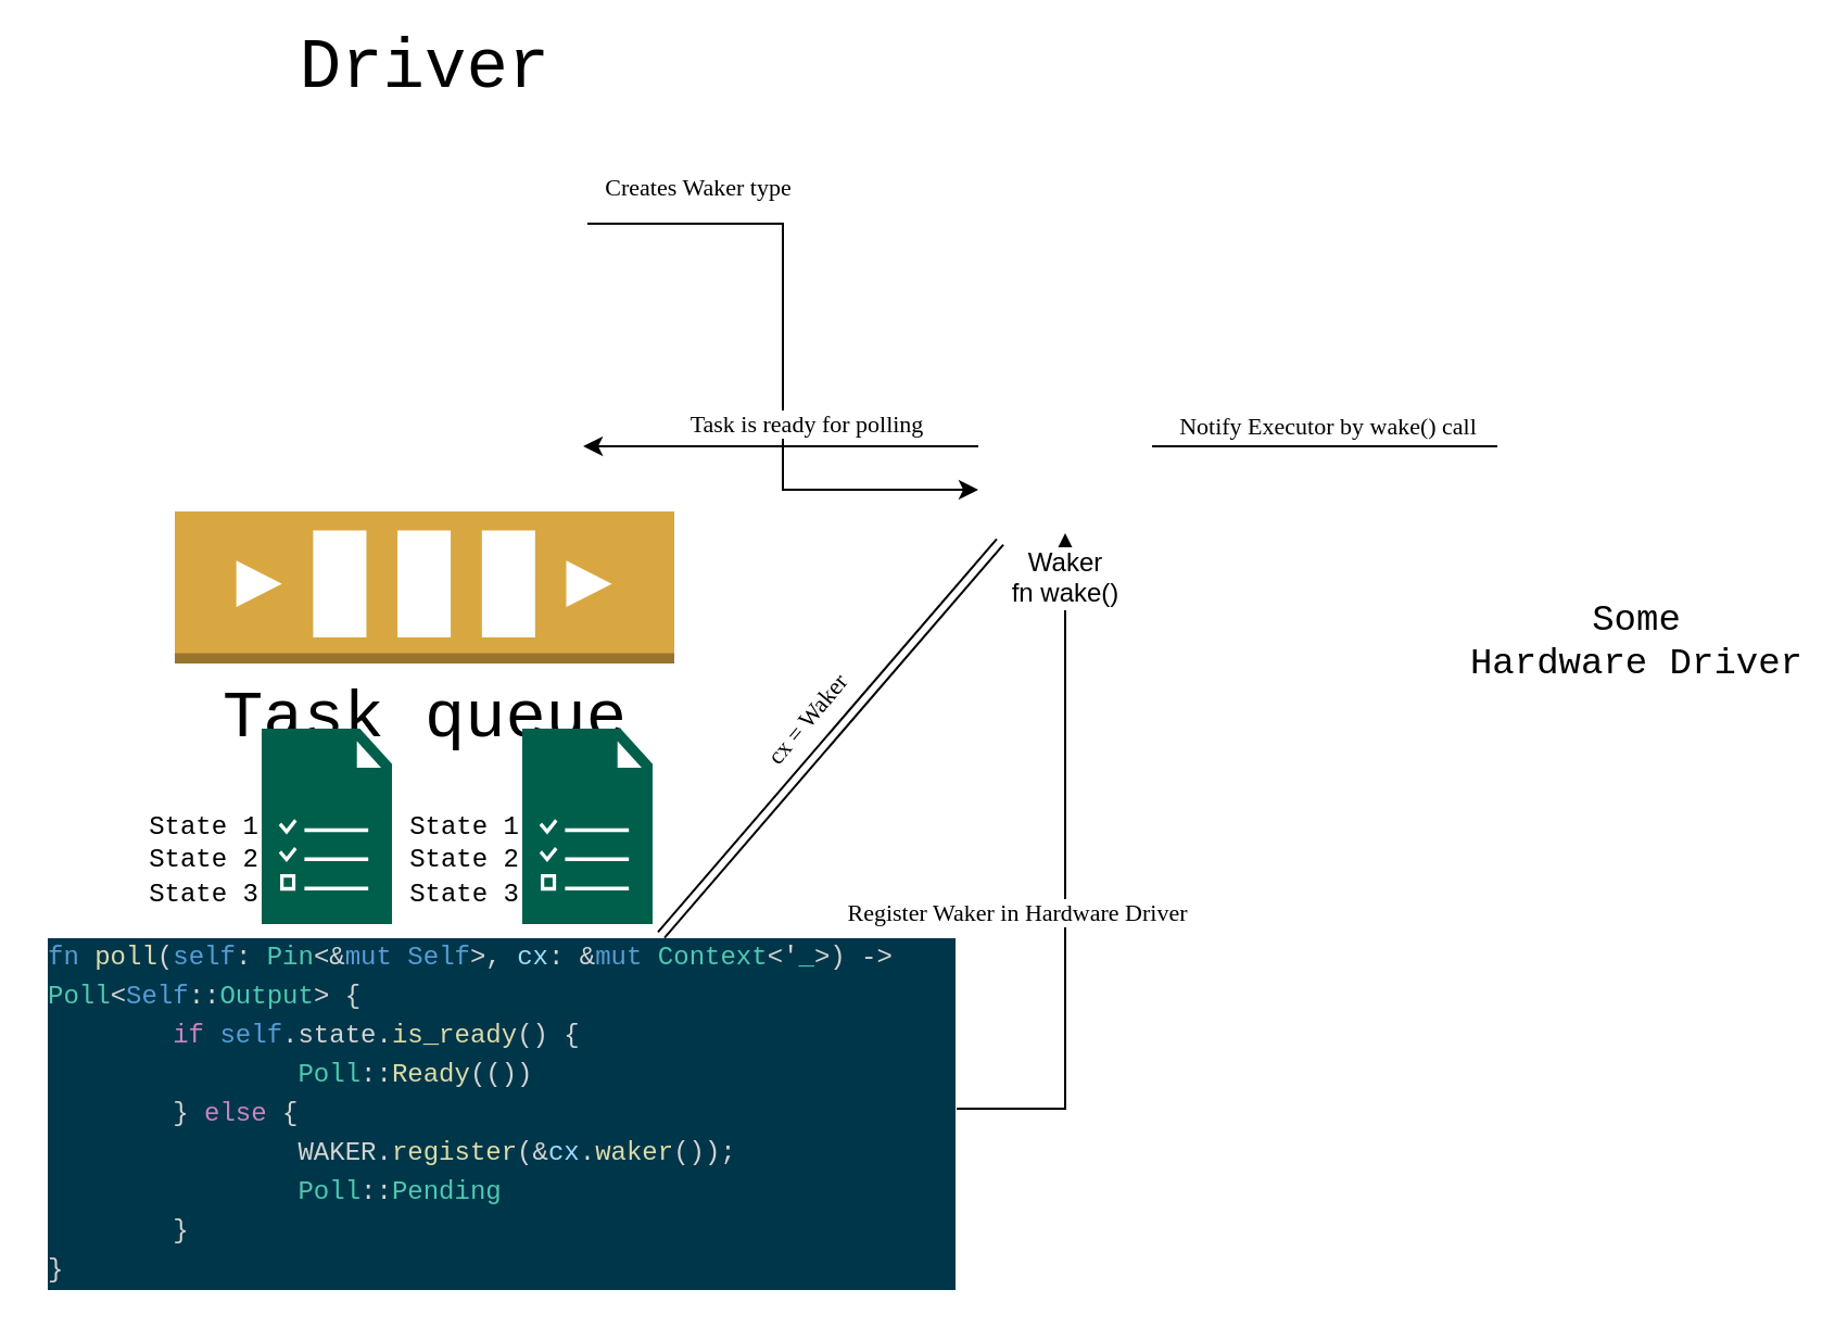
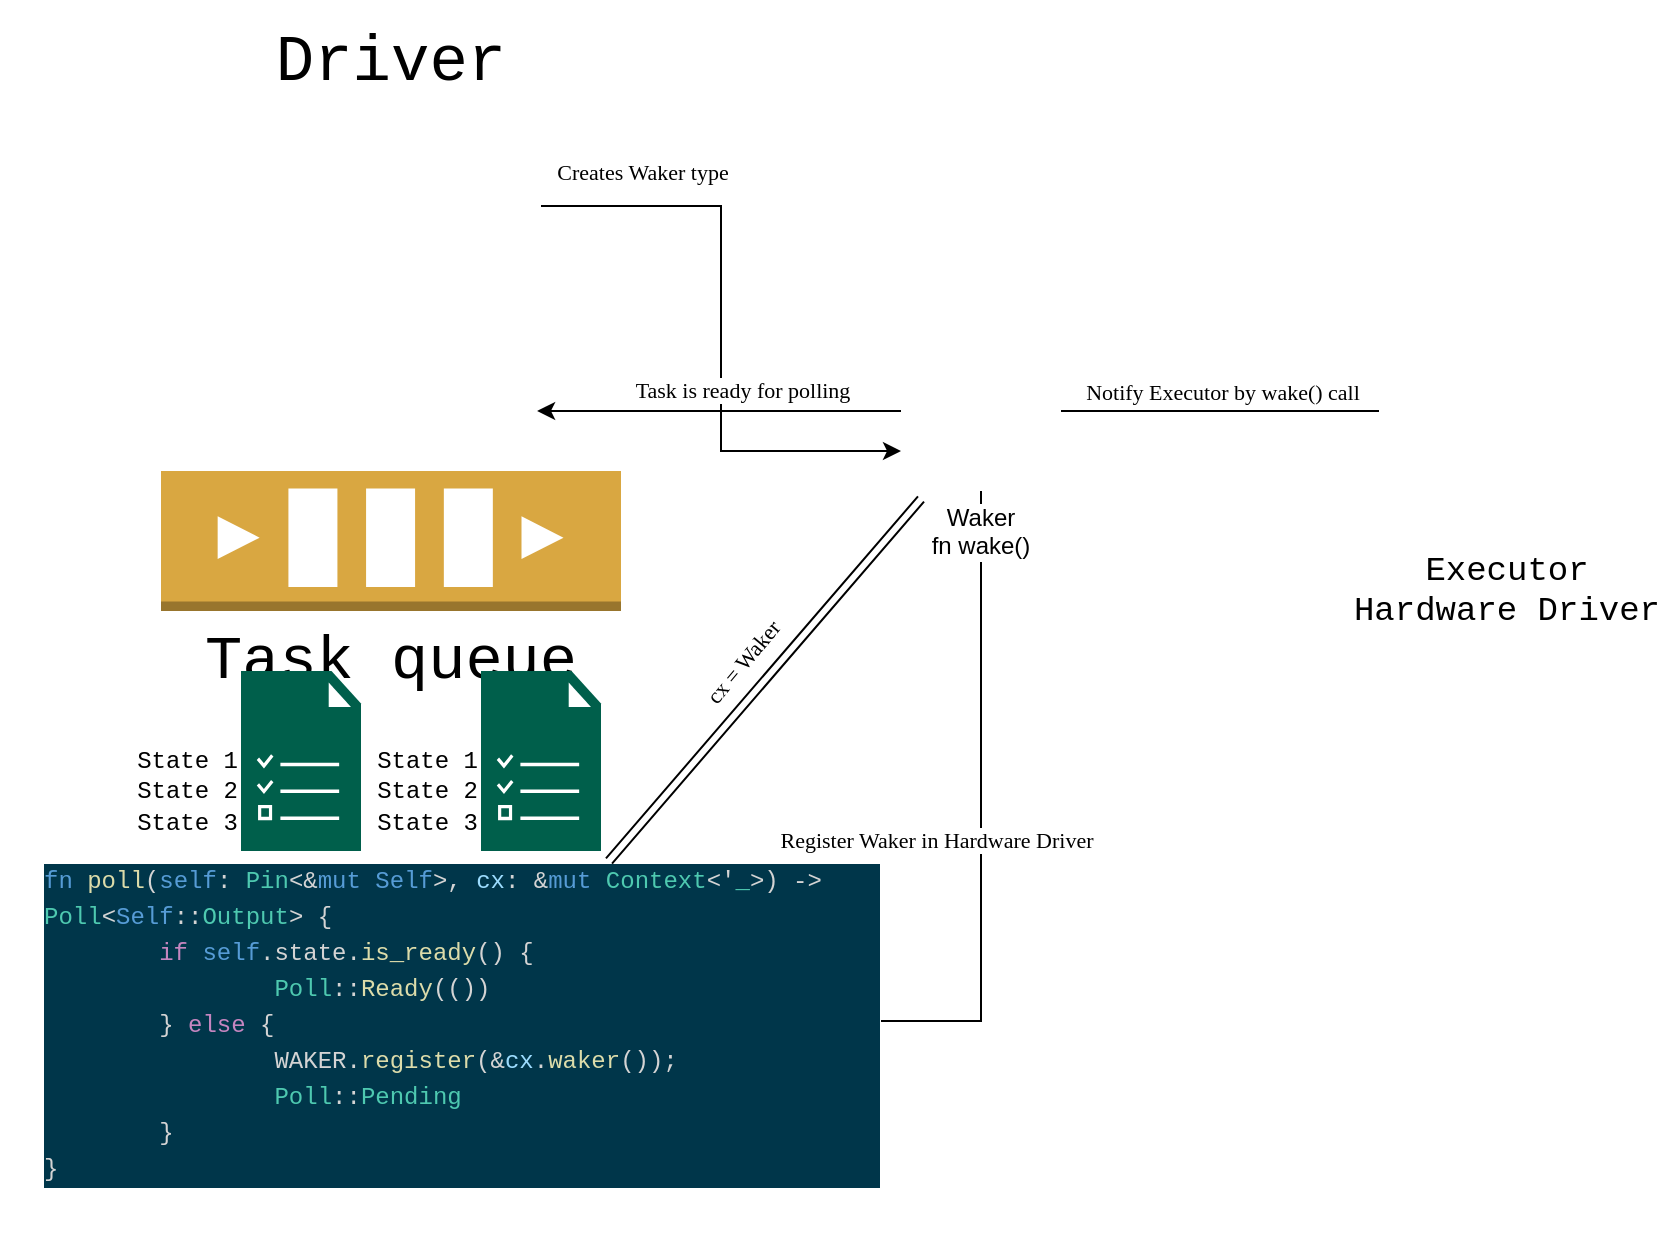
- <mxCell id="7" style="edgeStyle=orthogonalEdgeStyle;rounded=0;orthogonalLoop=1;jettySize=auto;html=1;" edge="1" parent="1" source="14" target="10"><mxGeometry relative="1" as="geometry" /></mxCell>
+ <mxCell id="7" style="edgeStyle=orthogonalEdgeStyle;rounded=0;orthogonalLoop=1;jettySize=auto;html=1;endArrow=none;" edge="1" parent="1" source="14" target="10"><mxGeometry relative="1" as="geometry" /></mxCell>
- <mxCell id="13" value="&lt;font style=&quot;font-size: 17px;&quot; face=&quot;Courier New&quot;&gt;Some &lt;br&gt;Hardware Driver&lt;/font&gt;" style="shape=image;html=1;verticalAlign=top;verticalLabelPosition=bottom;labelBackgroundColor=none;imageAspect=0;aspect=fixed;image=https://cdn3.iconfinder.com/data/icons/transformers/hard-driver.png;" vertex="1" parent="1"><mxGeometry x="689" y="96" width="128" height="128" as="geometry" /></mxCell>
+ <mxCell id="13" value="&lt;font style=&quot;font-size: 17px;&quot; face=&quot;Courier New&quot;&gt;Executor &lt;br&gt;Hardware Driver&lt;/font&gt;" style="shape=image;html=1;verticalAlign=top;verticalLabelPosition=bottom;labelBackgroundColor=none;imageAspect=0;aspect=fixed;image=https://cdn3.iconfinder.com/data/icons/transformers/hard-driver.png;" vertex="1" parent="1"><mxGeometry x="689" y="96" width="128" height="128" as="geometry" /></mxCell>
